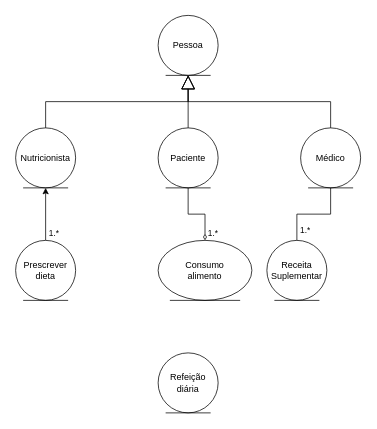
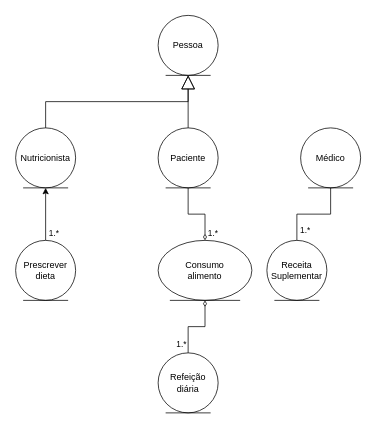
- <mxCell id="17" value="" style="endArrow=block;endSize=16;endFill=0;html=1;rounded=0;entryX=0.5;entryY=1;entryDx=0;entryDy=0;exitX=0.5;exitY=0;exitDx=0;exitDy=0;edgeStyle=orthogonalEdgeStyle;" parent="1" source="7" target="2" edge="1"><mxGeometry width="160" relative="1" as="geometry"><mxPoint x="500" y="160" as="sourcePoint" /><mxPoint x="320" y="100" as="targetPoint" /></mxGeometry></mxCell>
+ <mxCell id="18" value="" style="edgeStyle=orthogonalEdgeStyle;rounded=0;orthogonalLoop=1;jettySize=auto;html=1;endArrow=diamondThin;endFill=0;" parent="1" source="20" target="11" edge="1"><mxGeometry relative="1" as="geometry" /></mxCell>
+ <mxCell id="19" value="1.*" style="edgeLabel;html=1;align=center;verticalAlign=middle;resizable=0;points=[];" parent="18" vertex="1" connectable="0"><mxGeometry x="-0.794" y="1" relative="1" as="geometry"><mxPoint x="-9" y="-3" as="offset" /></mxGeometry></mxCell>
